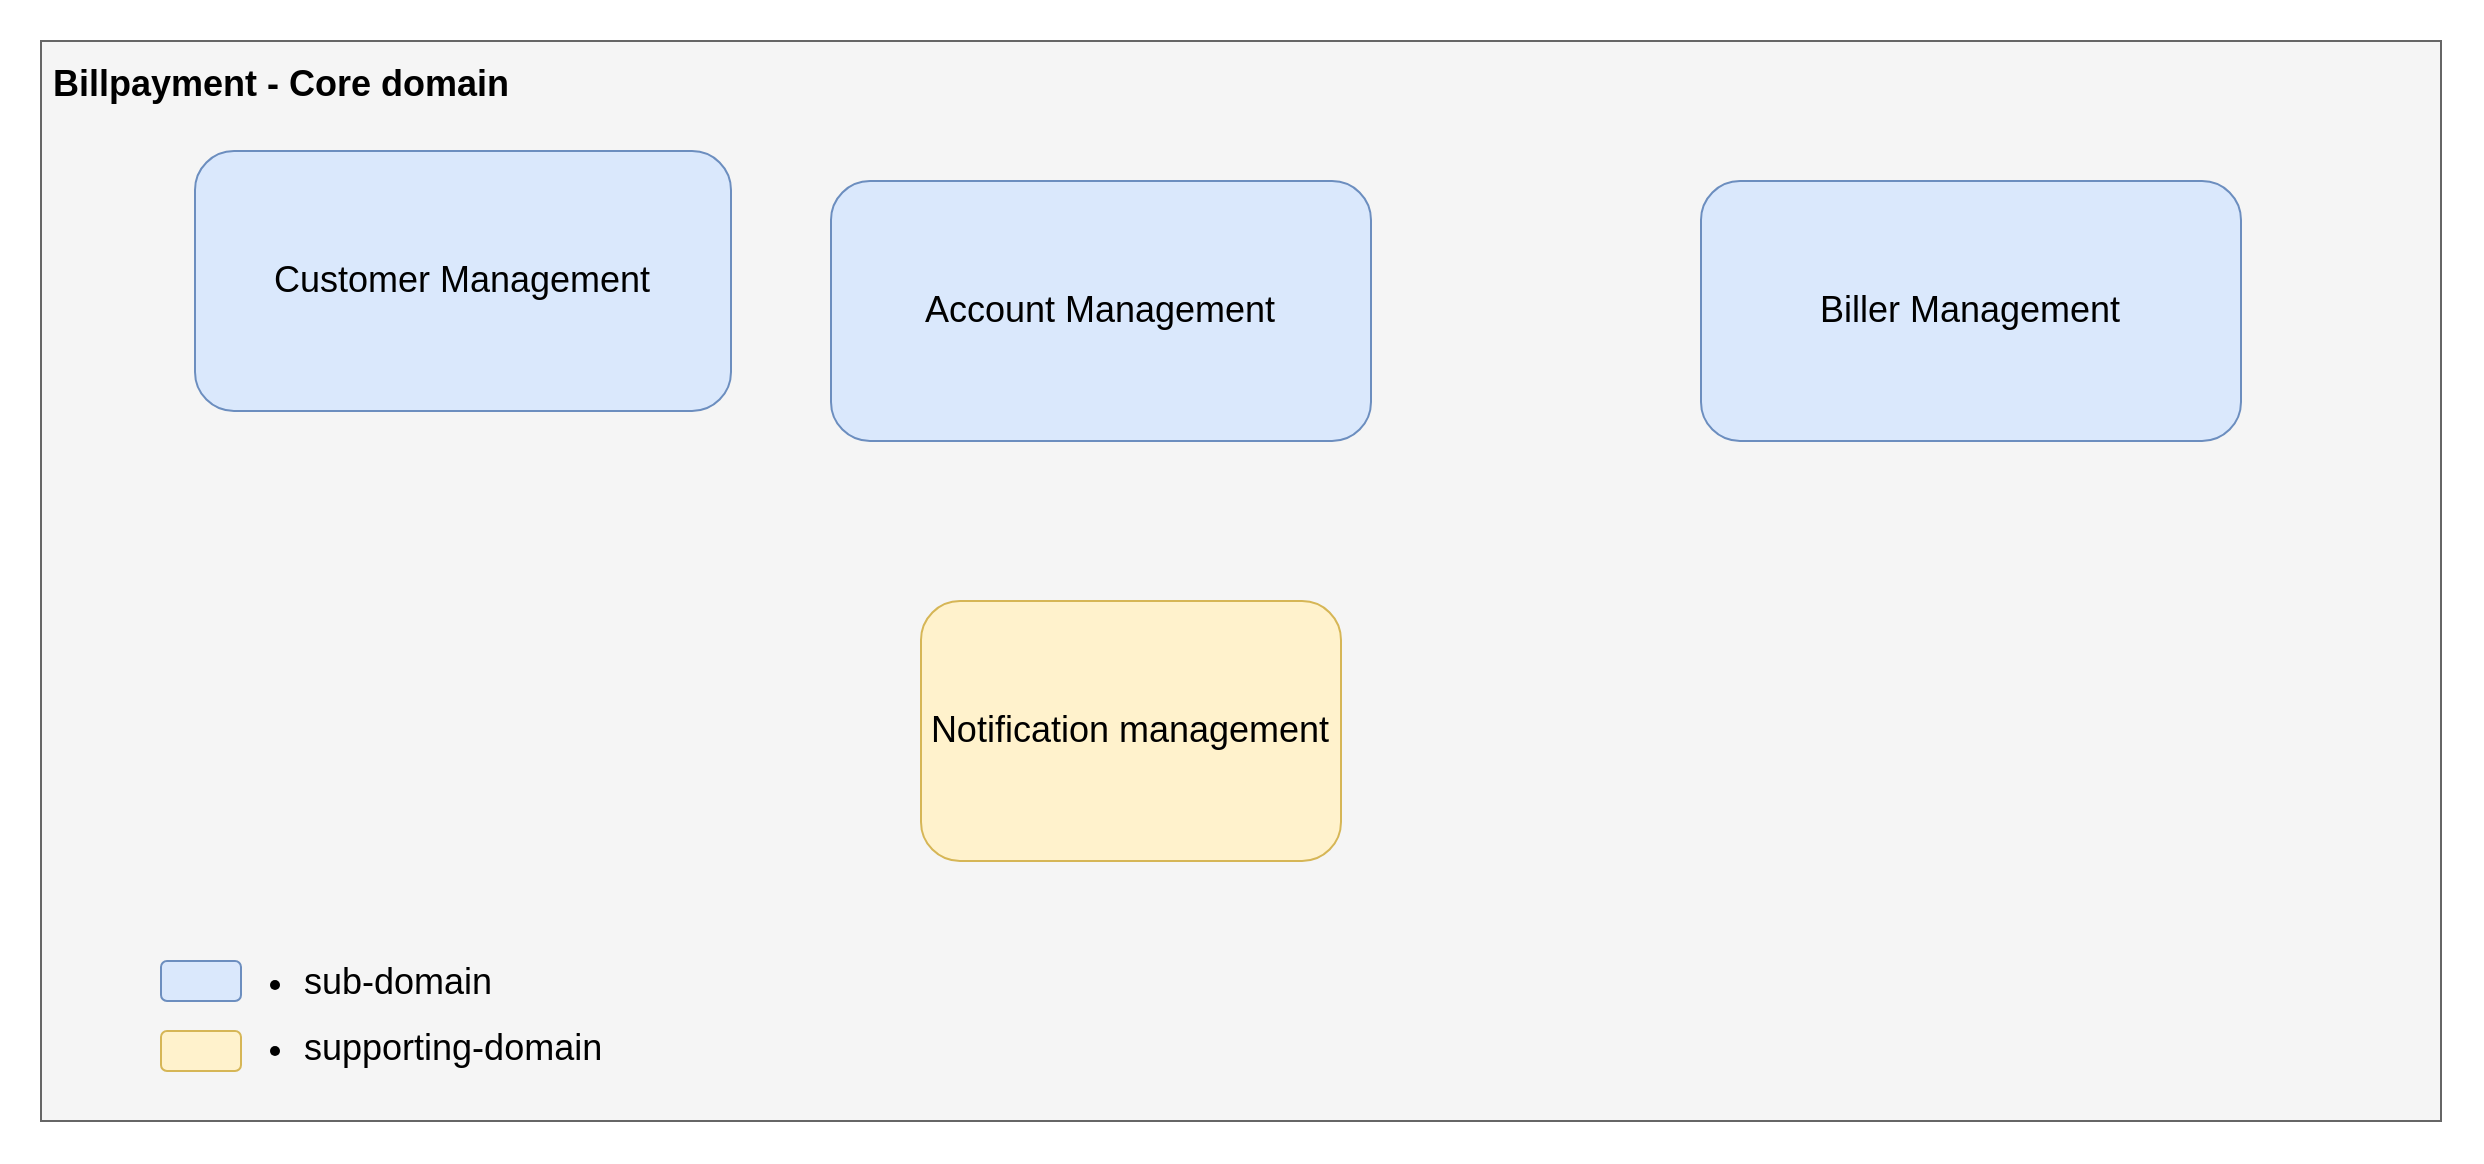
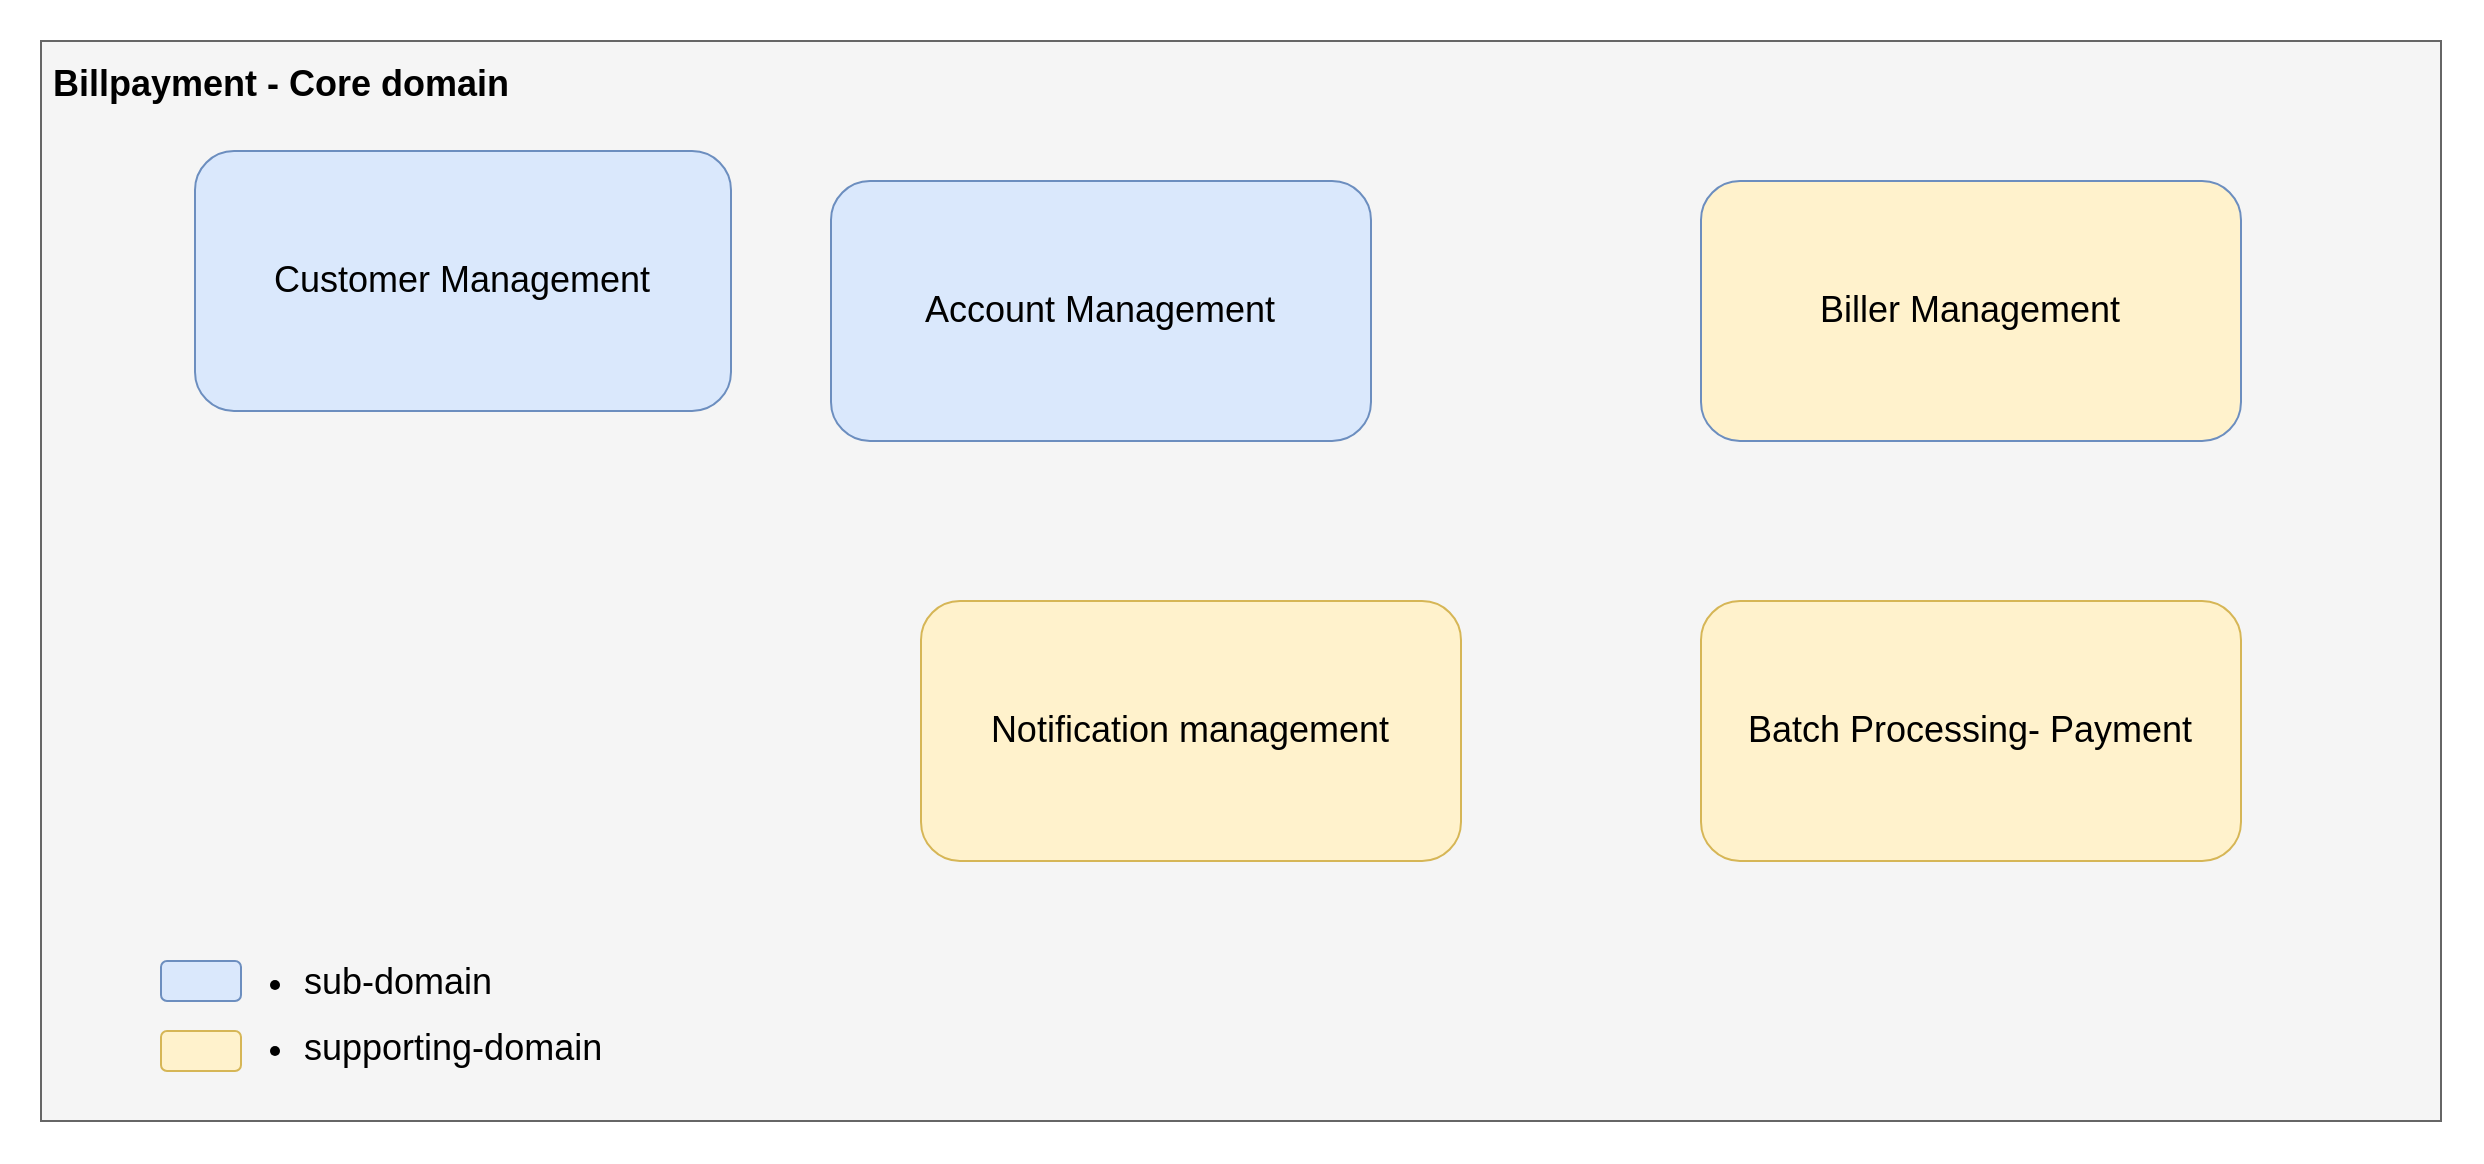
- <mxCell id="5" value="&lt;font style=&quot;font-size: 18px;&quot;&gt;Biller Management&lt;/font&gt;" style="rounded=1;whiteSpace=wrap;html=1;fillColor=#dae8fc;strokeColor=#6c8ebf;" vertex="1" parent="1"><mxGeometry x="850" y="90" width="270" height="130" as="geometry" /></mxCell>
+ <mxCell id="5" value="&lt;font style=&quot;font-size: 18px;&quot;&gt;Biller Management&lt;/font&gt;" style="rounded=1;whiteSpace=wrap;html=1;fillColor=#fff2cc;strokeColor=#6c8ebf;" vertex="1" parent="1"><mxGeometry x="850" y="90" width="270" height="130" as="geometry" /></mxCell>
- <mxCell id="6" value="&lt;font style=&quot;font-size: 18px;&quot;&gt;Notification management&lt;/font&gt;" style="rounded=1;whiteSpace=wrap;html=1;fillColor=#fff2cc;strokeColor=#d6b656;" vertex="1" parent="1"><mxGeometry x="460" y="300" width="210" height="130" as="geometry" /></mxCell>
+ <mxCell id="6" value="&lt;font style=&quot;font-size: 18px;&quot;&gt;Notification management&lt;/font&gt;" style="rounded=1;whiteSpace=wrap;html=1;fillColor=#fff2cc;strokeColor=#d6b656;" vertex="1" parent="1"><mxGeometry x="460" y="300" width="270" height="130" as="geometry" /></mxCell>
+ <mxCell id="7" value="&lt;font style=&quot;font-size: 18px;&quot;&gt;Batch Processing- Payment&lt;/font&gt;" style="rounded=1;whiteSpace=wrap;html=1;fillColor=#fff2cc;strokeColor=#d6b656;" vertex="1" parent="1"><mxGeometry x="850" y="300" width="270" height="130" as="geometry" /></mxCell>
